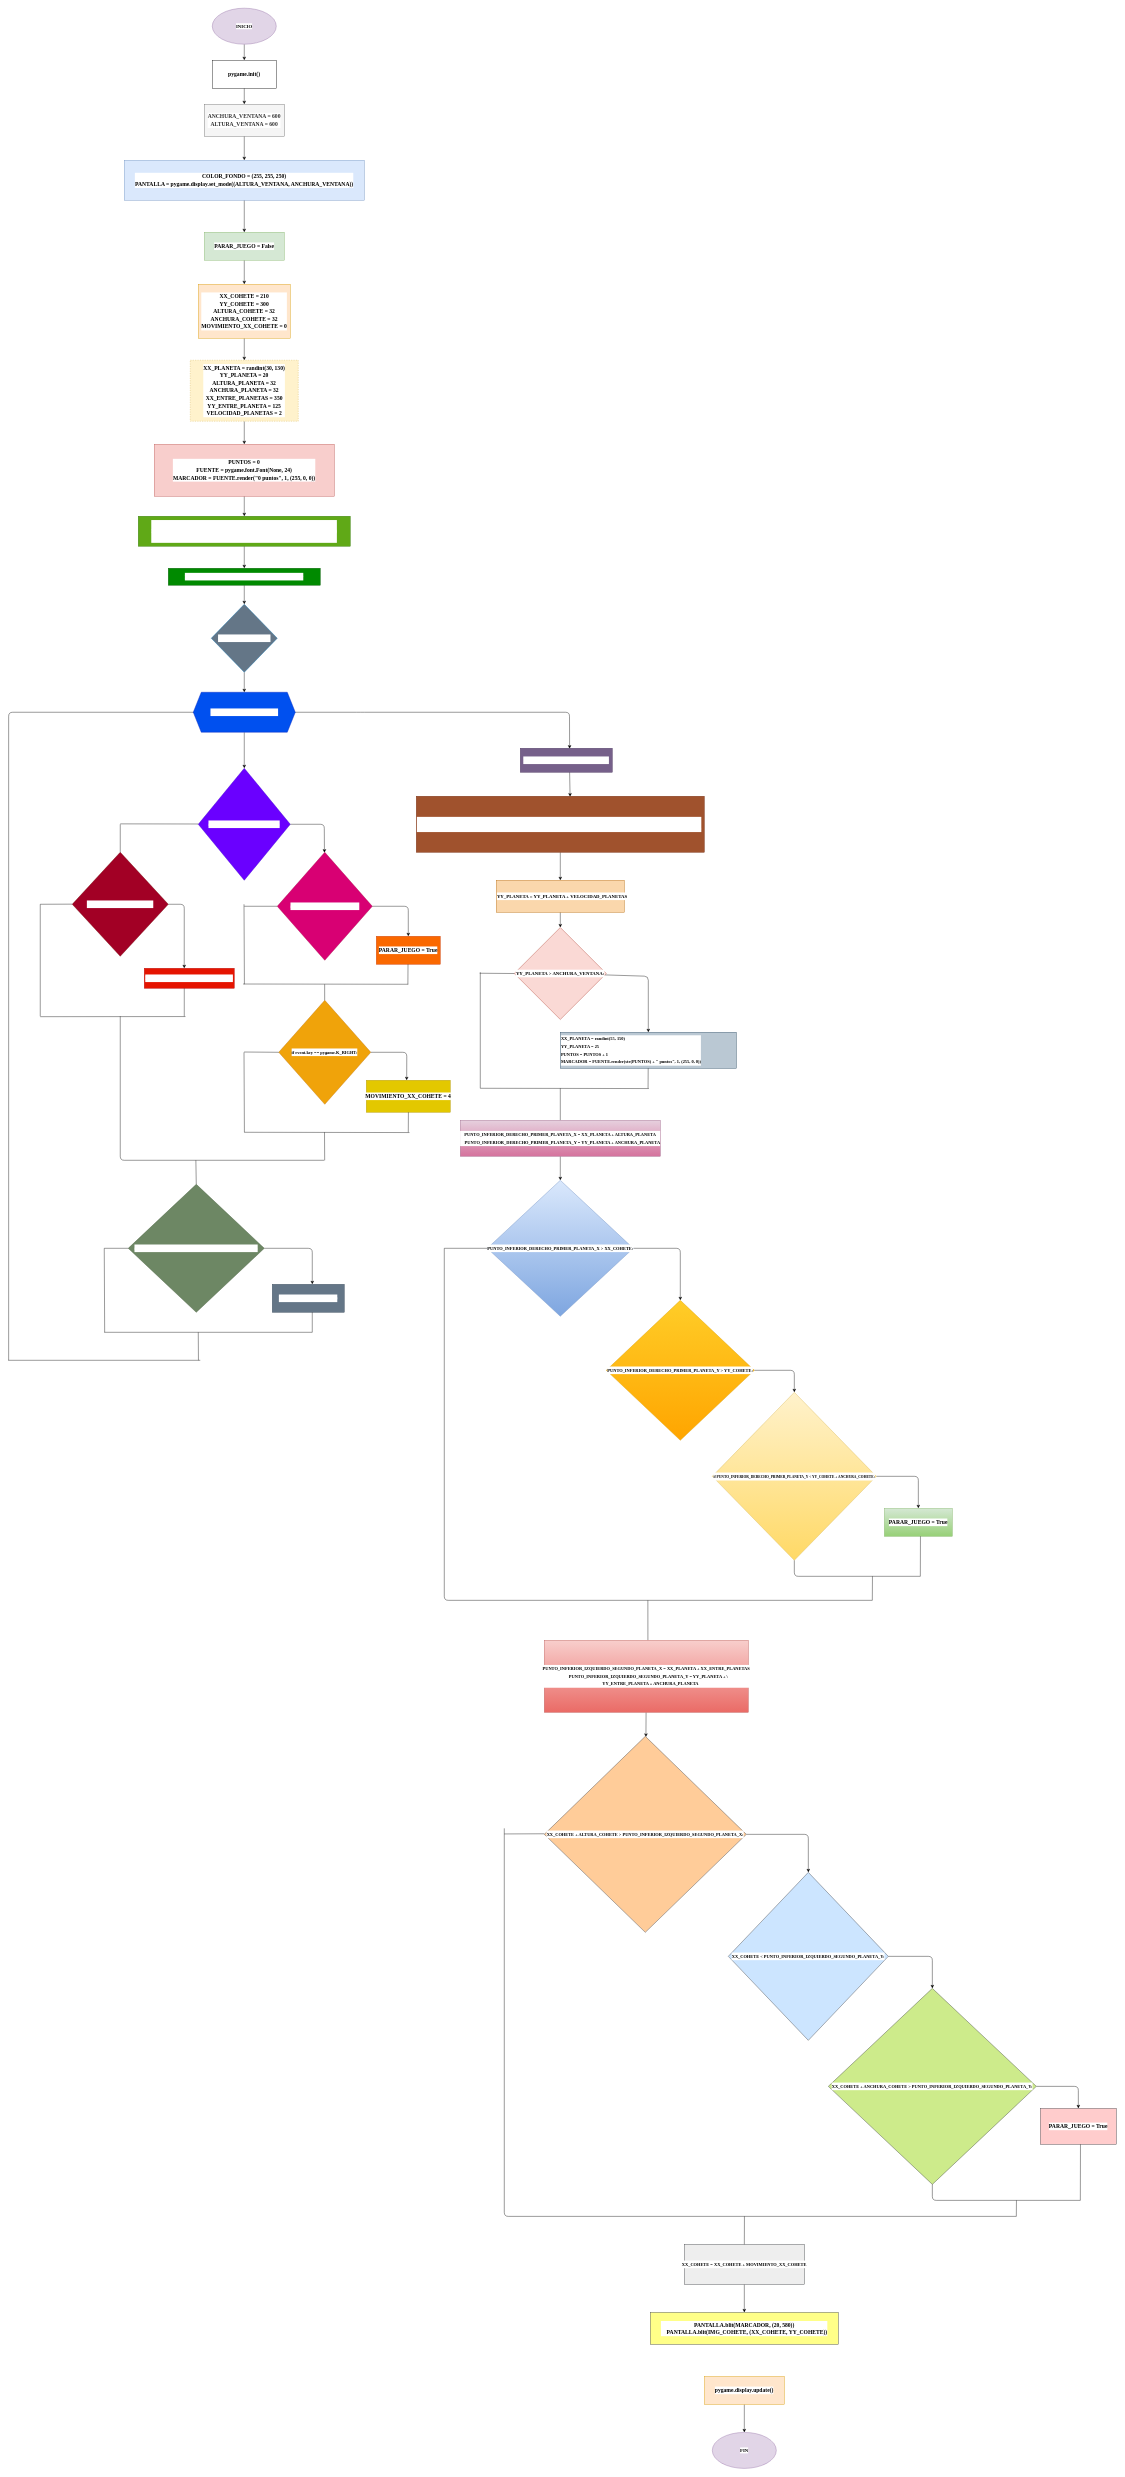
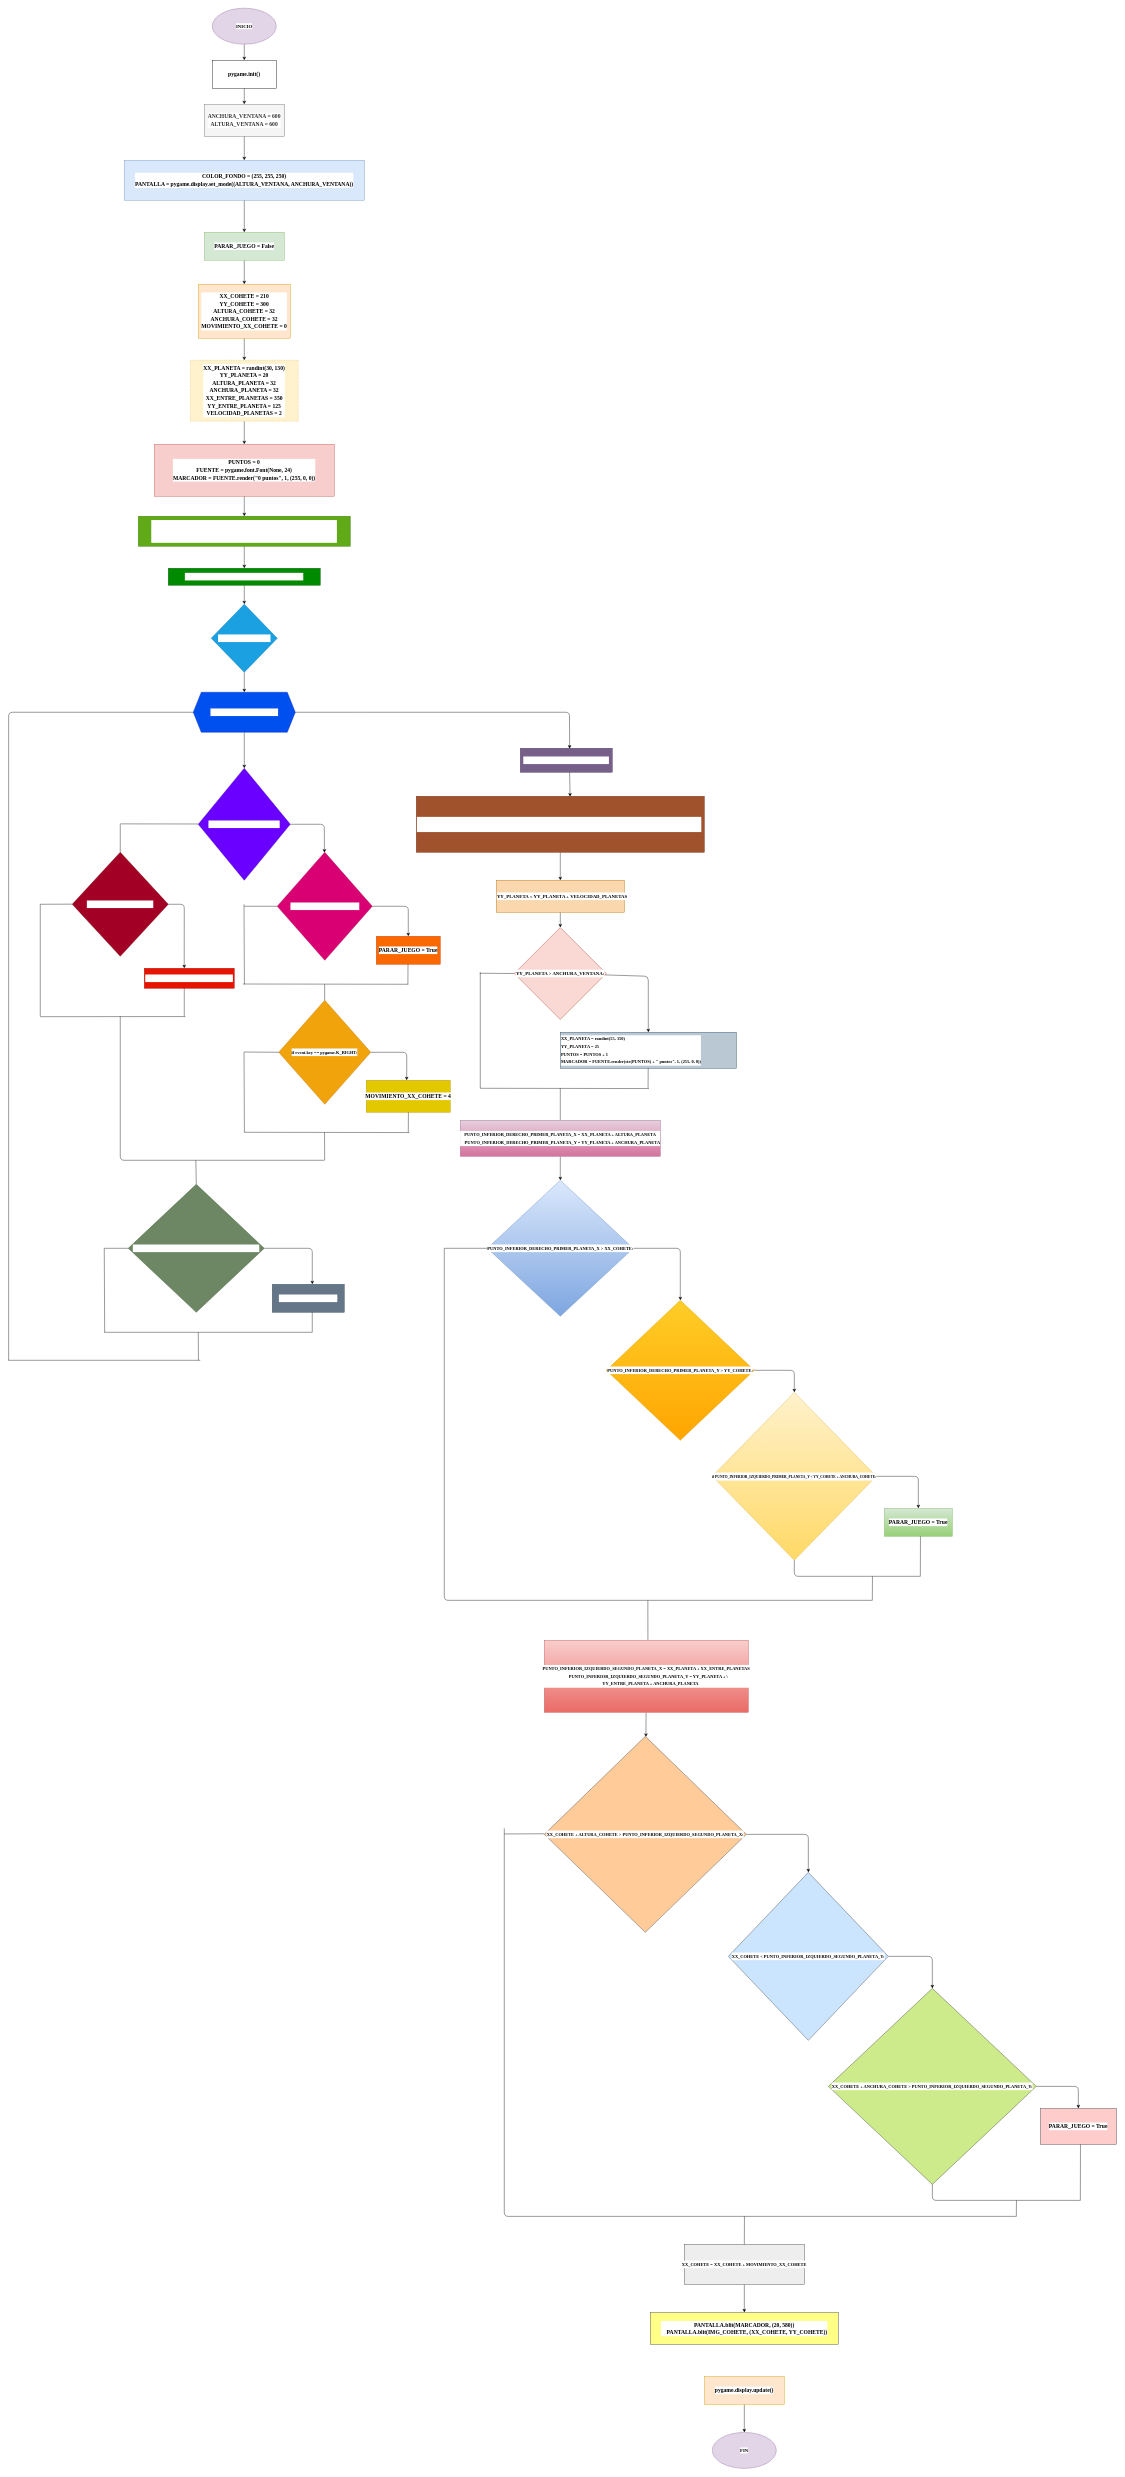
- <mxCell id="23" value="&lt;div style=&quot;font-size: 14px; line-height: 19px; white-space: pre;&quot;&gt;&lt;span style=&quot;&quot;&gt;not&lt;/span&gt;&lt;span style=&quot;&quot;&gt; &lt;/span&gt;&lt;span style=&quot;&quot;&gt;PARAR_JUEGO&lt;/span&gt;&lt;span style=&quot;&quot;&gt;:&lt;/span&gt;&lt;/div&gt;" style="rhombus;whiteSpace=wrap;html=1;fontFamily=Verdana;fontColor=#ffffff;fontStyle=1;labelBackgroundColor=#FFFFFF;fillColor=#647687;strokeColor=#006EAF;" vertex="1" parent="1"><mxGeometry x="527.5" y="1510" width="165" height="170" as="geometry" /></mxCell>
+ <mxCell id="23" value="&lt;div style=&quot;font-size: 14px; line-height: 19px; white-space: pre;&quot;&gt;&lt;span style=&quot;&quot;&gt;not&lt;/span&gt;&lt;span style=&quot;&quot;&gt; &lt;/span&gt;&lt;span style=&quot;&quot;&gt;PARAR_JUEGO&lt;/span&gt;&lt;span style=&quot;&quot;&gt;:&lt;/span&gt;&lt;/div&gt;" style="rhombus;whiteSpace=wrap;html=1;fontFamily=Verdana;fontColor=#ffffff;fontStyle=1;labelBackgroundColor=#FFFFFF;fillColor=#1ba1e2;strokeColor=#006EAF;" vertex="1" parent="1"><mxGeometry x="527.5" y="1510" width="165" height="170" as="geometry" /></mxCell>
- <mxCell id="38" value="&lt;div style=&quot;line-height: 19px; white-space: pre;&quot;&gt;&lt;font style=&quot;font-size: 11px;&quot;&gt;&lt;span style=&quot;&quot;&gt;if&lt;/span&gt;&lt;span style=&quot;&quot;&gt; &lt;/span&gt;&lt;span style=&quot;&quot;&gt;XX_COHETE&lt;/span&gt;&lt;span style=&quot;&quot;&gt; &lt;/span&gt;&lt;span style=&quot;&quot;&gt;&amp;lt;&lt;/span&gt;&lt;span style=&quot;&quot;&gt; &lt;/span&gt;&lt;span style=&quot;&quot;&gt;-&lt;/span&gt;&lt;span style=&quot;&quot;&gt;10&lt;/span&gt;&lt;span style=&quot;&quot;&gt; &lt;/span&gt;&lt;span style=&quot;&quot;&gt;or&lt;/span&gt;&lt;span style=&quot;&quot;&gt; &lt;/span&gt;&lt;span style=&quot;&quot;&gt;XX_COHETE&lt;/span&gt;&lt;span style=&quot;&quot;&gt; &lt;/span&gt;&lt;span style=&quot;&quot;&gt;&amp;gt;&lt;/span&gt;&lt;span style=&quot;&quot;&gt; &lt;/span&gt;&lt;span style=&quot;&quot;&gt;ALTURA_VENTANA&lt;/span&gt;&lt;span style=&quot;&quot;&gt;:&lt;/span&gt;&lt;/font&gt;&lt;/div&gt;" style="rhombus;whiteSpace=wrap;html=1;fontFamily=Verdana;fontColor=#ffffff;fontStyle=1;labelBackgroundColor=#FFFFFF;fillColor=#6d8764;strokeColor=#3A5431;" vertex="1" parent="1"><mxGeometry x="320" y="2960" width="340" height="320" as="geometry" /></mxCell>
+ <mxCell id="38" value="&lt;div style=&quot;line-height: 19px; white-space: pre;&quot;&gt;&lt;font style=&quot;font-size: 11px;&quot;&gt;&lt;span style=&quot;&quot;&gt;if&lt;/span&gt;&lt;span style=&quot;&quot;&gt; &lt;/span&gt;&lt;span style=&quot;&quot;&gt;XX_ANCHURA&lt;/span&gt;&lt;span style=&quot;&quot;&gt; &lt;/span&gt;&lt;span style=&quot;&quot;&gt;&amp;lt;&lt;/span&gt;&lt;span style=&quot;&quot;&gt; &lt;/span&gt;&lt;span style=&quot;&quot;&gt;-&lt;/span&gt;&lt;span style=&quot;&quot;&gt;10&lt;/span&gt;&lt;span style=&quot;&quot;&gt; &lt;/span&gt;&lt;span style=&quot;&quot;&gt;or&lt;/span&gt;&lt;span style=&quot;&quot;&gt; &lt;/span&gt;&lt;span style=&quot;&quot;&gt;XX_COHETE&lt;/span&gt;&lt;span style=&quot;&quot;&gt; &lt;/span&gt;&lt;span style=&quot;&quot;&gt;&amp;gt;&lt;/span&gt;&lt;span style=&quot;&quot;&gt; &lt;/span&gt;&lt;span style=&quot;&quot;&gt;ALTURA_VENTANA&lt;/span&gt;&lt;span style=&quot;&quot;&gt;:&lt;/span&gt;&lt;/font&gt;&lt;/div&gt;" style="rhombus;whiteSpace=wrap;html=1;fontFamily=Verdana;fontColor=#ffffff;fontStyle=1;labelBackgroundColor=#FFFFFF;fillColor=#6d8764;strokeColor=#3A5431;" vertex="1" parent="1"><mxGeometry x="320" y="2960" width="340" height="320" as="geometry" /></mxCell>
- <mxCell id="87" value="&lt;div style=&quot;line-height: 19px; white-space: pre;&quot;&gt;&lt;font style=&quot;font-size: 9px;&quot;&gt;&lt;span style=&quot;&quot;&gt;if&lt;/span&gt;&lt;span style=&quot;&quot;&gt; &lt;/span&gt;&lt;span style=&quot;&quot;&gt;PUNTO_INFERIOR_DERECHO_PRIMER_PLANETA_Y&lt;/span&gt;&lt;span style=&quot;&quot;&gt; &lt;/span&gt;&lt;span style=&quot;&quot;&gt;&amp;lt;&lt;/span&gt;&lt;span style=&quot;&quot;&gt; &lt;/span&gt;&lt;span style=&quot;&quot;&gt;YY_COHETE&lt;/span&gt;&lt;span style=&quot;&quot;&gt; &lt;/span&gt;&lt;span style=&quot;&quot;&gt;+&lt;/span&gt;&lt;span style=&quot;&quot;&gt; &lt;/span&gt;&lt;span style=&quot;&quot;&gt;ANCHURA_COHETE&lt;/span&gt;&lt;span style=&quot;&quot;&gt;:&lt;/span&gt;&lt;/font&gt;&lt;/div&gt;" style="rhombus;whiteSpace=wrap;html=1;rounded=0;fontFamily=Verdana;fontStyle=1;labelBackgroundColor=#FFFFFF;fillColor=#fff2cc;gradientColor=#ffd966;strokeColor=#d6b656;" vertex="1" parent="1"><mxGeometry x="1780" y="3480" width="410" height="420" as="geometry" /></mxCell>
+ <mxCell id="87" value="&lt;div style=&quot;line-height: 19px; white-space: pre;&quot;&gt;&lt;font style=&quot;font-size: 9px;&quot;&gt;&lt;span style=&quot;&quot;&gt;if&lt;/span&gt;&lt;span style=&quot;&quot;&gt; &lt;/span&gt;&lt;span style=&quot;&quot;&gt;PUNTO_INFERIOR_IZQUIERDO_PRIMER_PLANETA_Y&lt;/span&gt;&lt;span style=&quot;&quot;&gt; &lt;/span&gt;&lt;span style=&quot;&quot;&gt;&amp;lt;&lt;/span&gt;&lt;span style=&quot;&quot;&gt; &lt;/span&gt;&lt;span style=&quot;&quot;&gt;YY_COHETE&lt;/span&gt;&lt;span style=&quot;&quot;&gt; &lt;/span&gt;&lt;span style=&quot;&quot;&gt;+&lt;/span&gt;&lt;span style=&quot;&quot;&gt; &lt;/span&gt;&lt;span style=&quot;&quot;&gt;ANCHURA_COHETE&lt;/span&gt;&lt;span style=&quot;&quot;&gt;:&lt;/span&gt;&lt;/font&gt;&lt;/div&gt;" style="rhombus;whiteSpace=wrap;html=1;rounded=0;fontFamily=Verdana;fontStyle=1;labelBackgroundColor=#FFFFFF;fillColor=#fff2cc;gradientColor=#ffd966;strokeColor=#d6b656;" vertex="1" parent="1"><mxGeometry x="1780" y="3480" width="410" height="420" as="geometry" /></mxCell>
